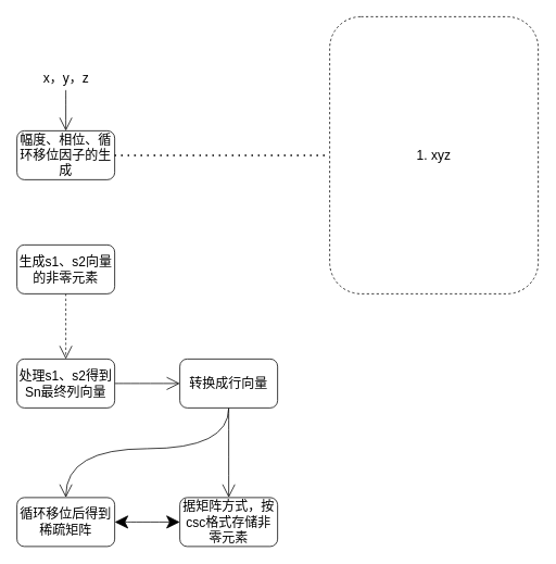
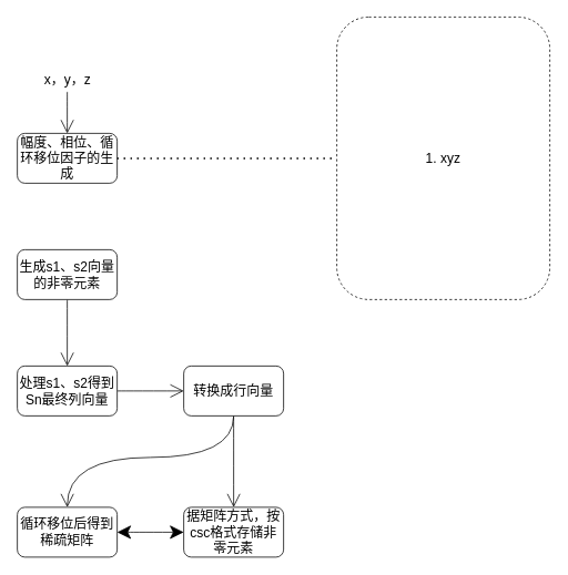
- <mxCell id="5" value="" style="edgeStyle=orthogonalEdgeStyle;curved=1;rounded=0;orthogonalLoop=1;jettySize=auto;html=1;fontSize=12;endArrow=open;startSize=14;endSize=14;dashed=1;" edge="1" parent="1" source="6" target="8"><mxGeometry relative="1" as="geometry" /></mxCell>
+ <mxCell id="5" value="" style="edgeStyle=orthogonalEdgeStyle;curved=1;rounded=0;orthogonalLoop=1;jettySize=auto;html=1;fontSize=12;endArrow=open;startSize=14;endSize=14;" edge="1" parent="1" source="6" target="8"><mxGeometry relative="1" as="geometry" /></mxCell>
